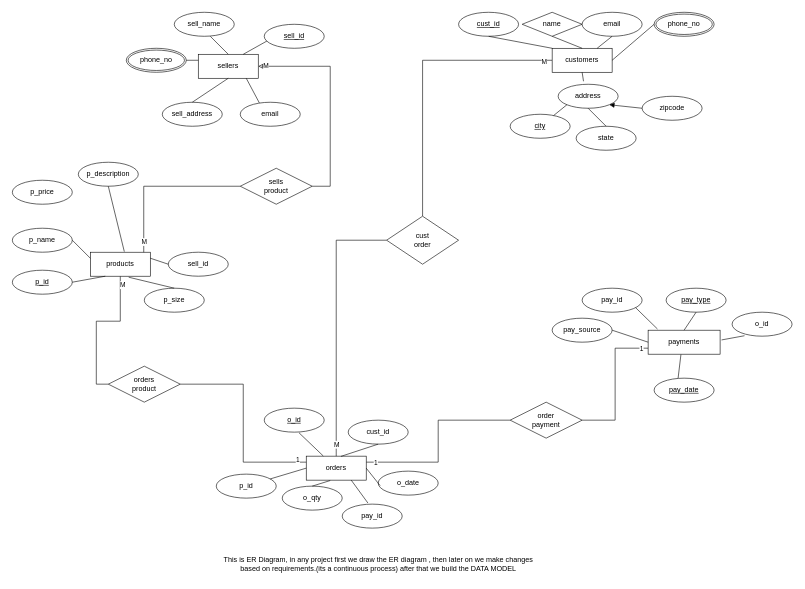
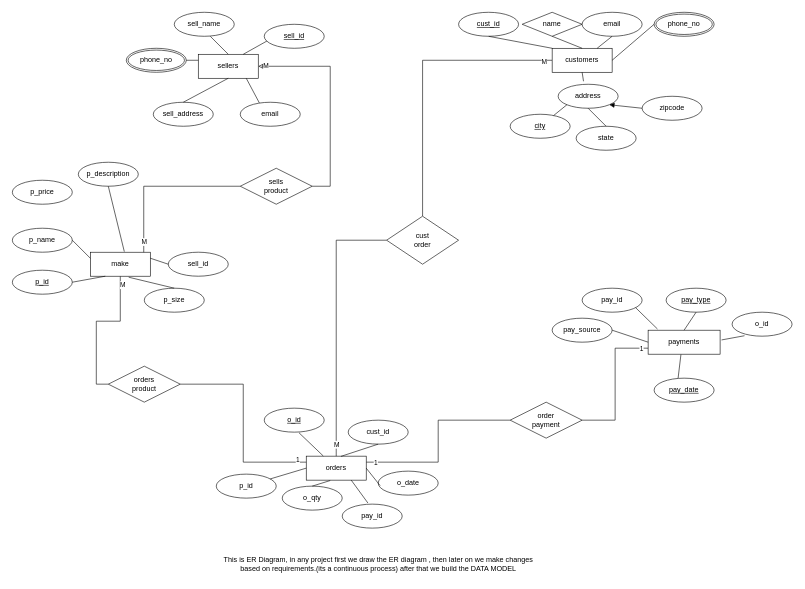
- <mxCell id="65" value="sell_address" style="ellipse;whiteSpace=wrap;html=1;align=center;" vertex="1" parent="1"><mxGeometry x="270" y="170" width="100" height="40" as="geometry" /></mxCell>
+ <mxCell id="65" value="sell_address" style="ellipse;whiteSpace=wrap;html=1;align=center;" vertex="1" parent="1"><mxGeometry x="255" y="170" width="100" height="40" as="geometry" /></mxCell>
- <mxCell id="7" value="products" style="whiteSpace=wrap;html=1;align=center;" vertex="1" parent="1"><mxGeometry x="150" y="420" width="100" height="40" as="geometry" /></mxCell>
+ <mxCell id="7" value="make" style="whiteSpace=wrap;html=1;align=center;" vertex="1" parent="1"><mxGeometry x="150" y="420" width="100" height="40" as="geometry" /></mxCell>
